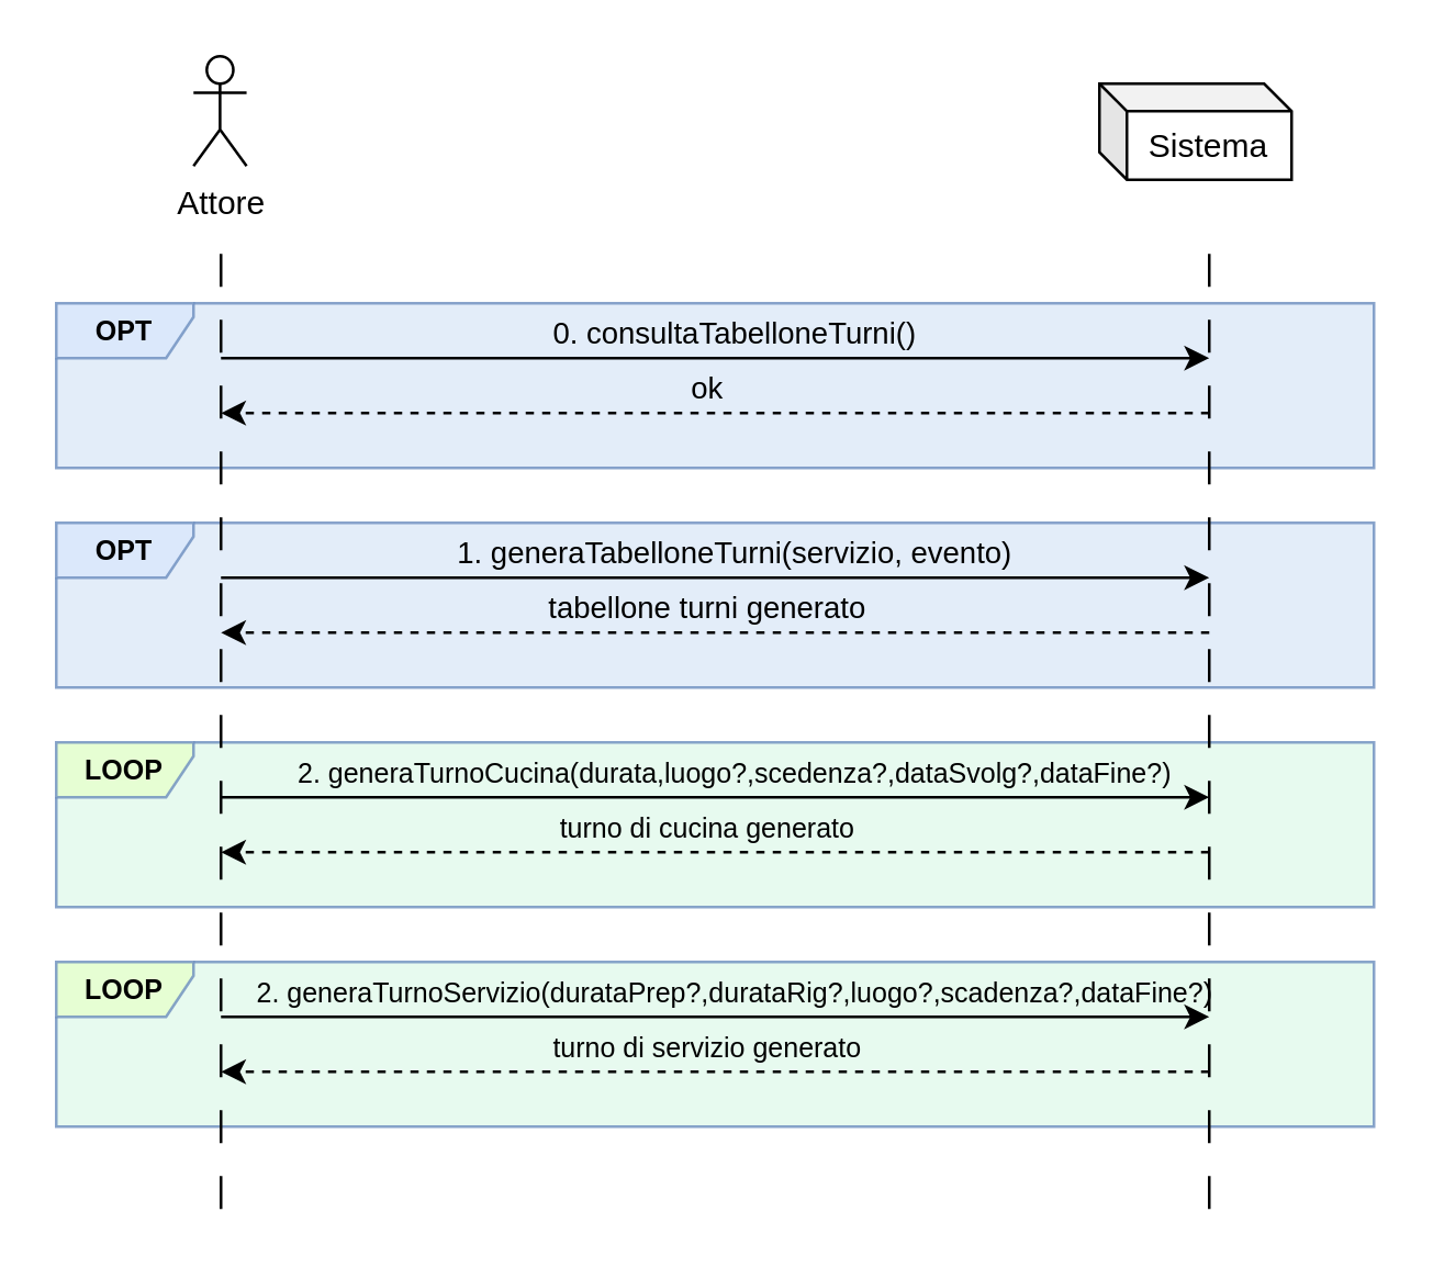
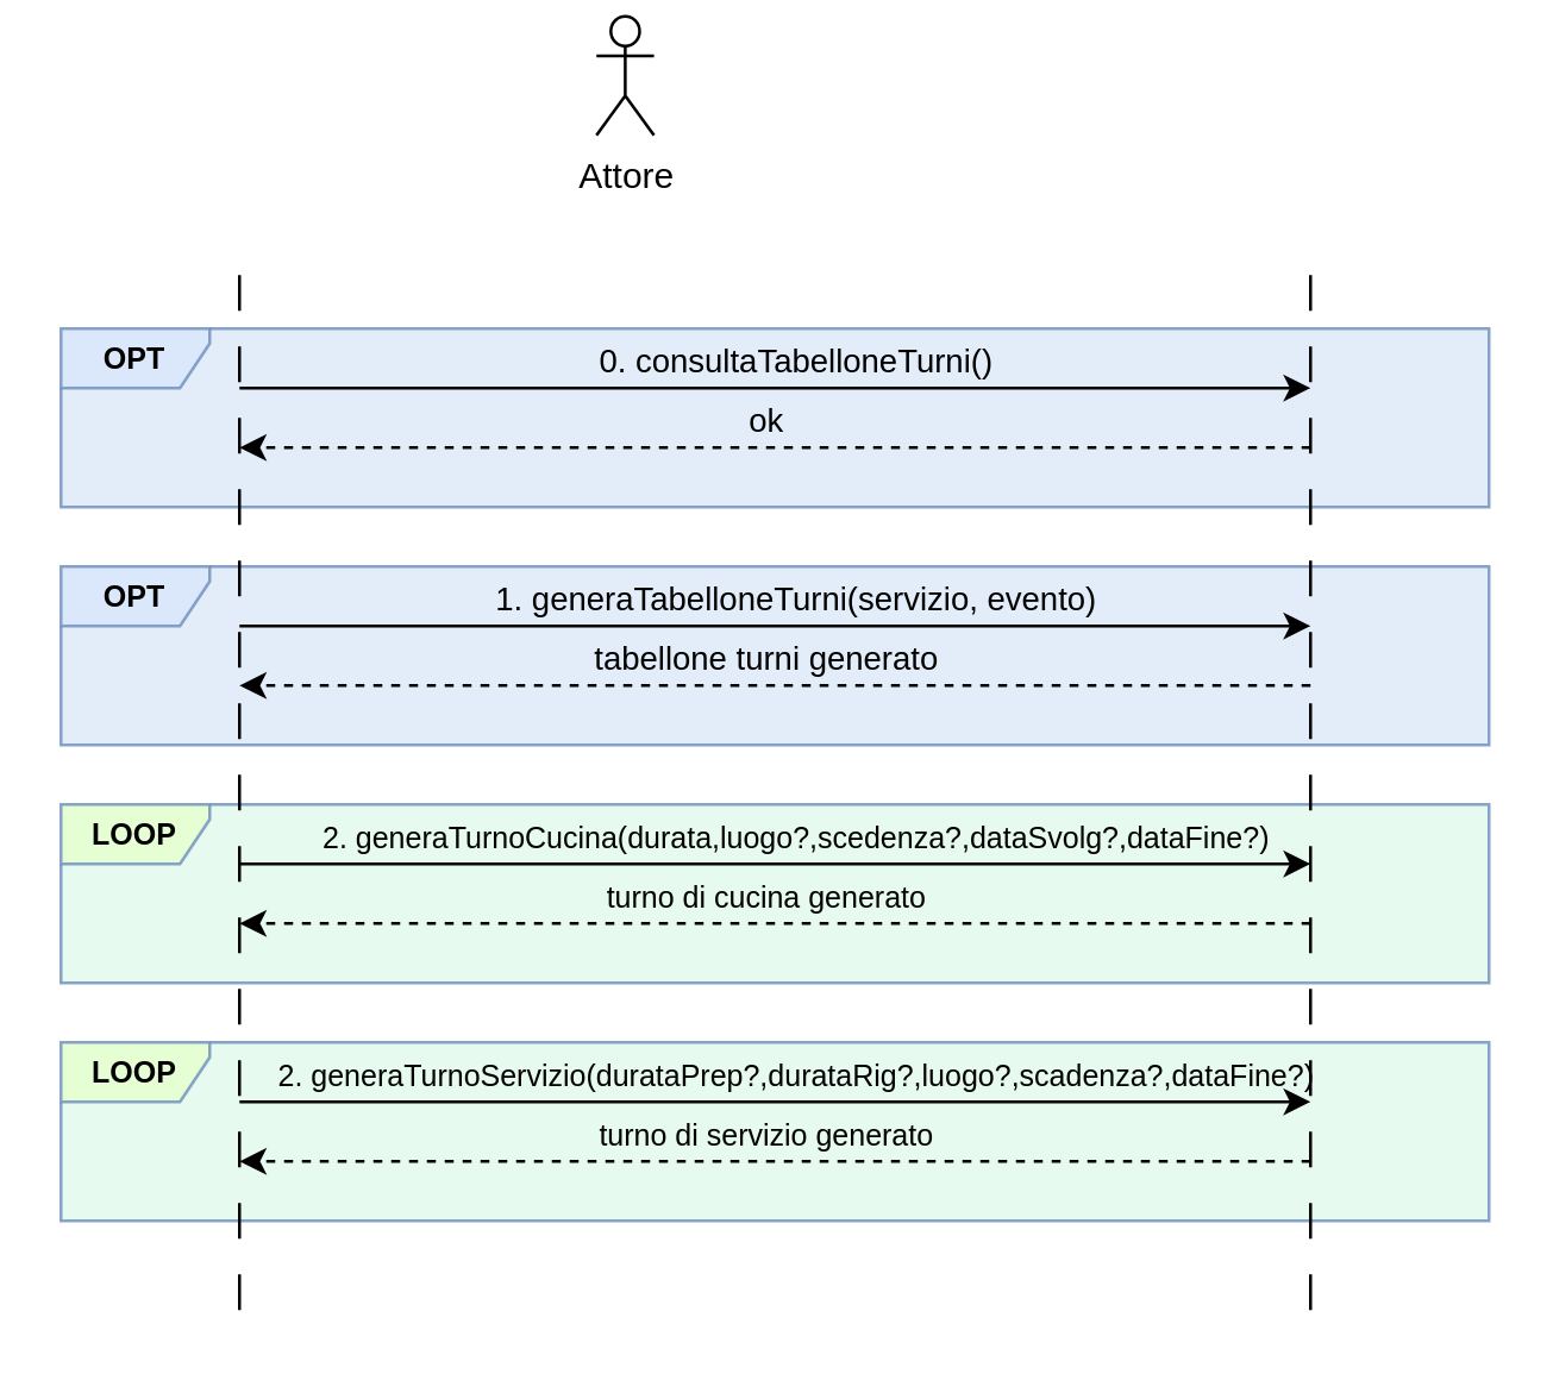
- <mxCell id="2" value="Attore" style="shape=umlActor;verticalLabelPosition=bottom;verticalAlign=top;html=1;outlineConnect=0;" vertex="1" parent="1"><mxGeometry x="70" y="20" width="19.33" height="40" as="geometry" /></mxCell>
+ <mxCell id="2" value="Attore" style="shape=umlActor;verticalLabelPosition=bottom;verticalAlign=top;html=1;outlineConnect=0;" vertex="1" parent="1"><mxGeometry x="200" y="5" width="19.33" height="40" as="geometry" /></mxCell>
- <mxCell id="3" value="Sistema" style="shape=cube;whiteSpace=wrap;html=1;boundedLbl=1;backgroundOutline=1;darkOpacity=0.05;darkOpacity2=0.1;size=10;" vertex="1" parent="1"><mxGeometry x="400" y="30" width="70" height="35" as="geometry" /></mxCell>
